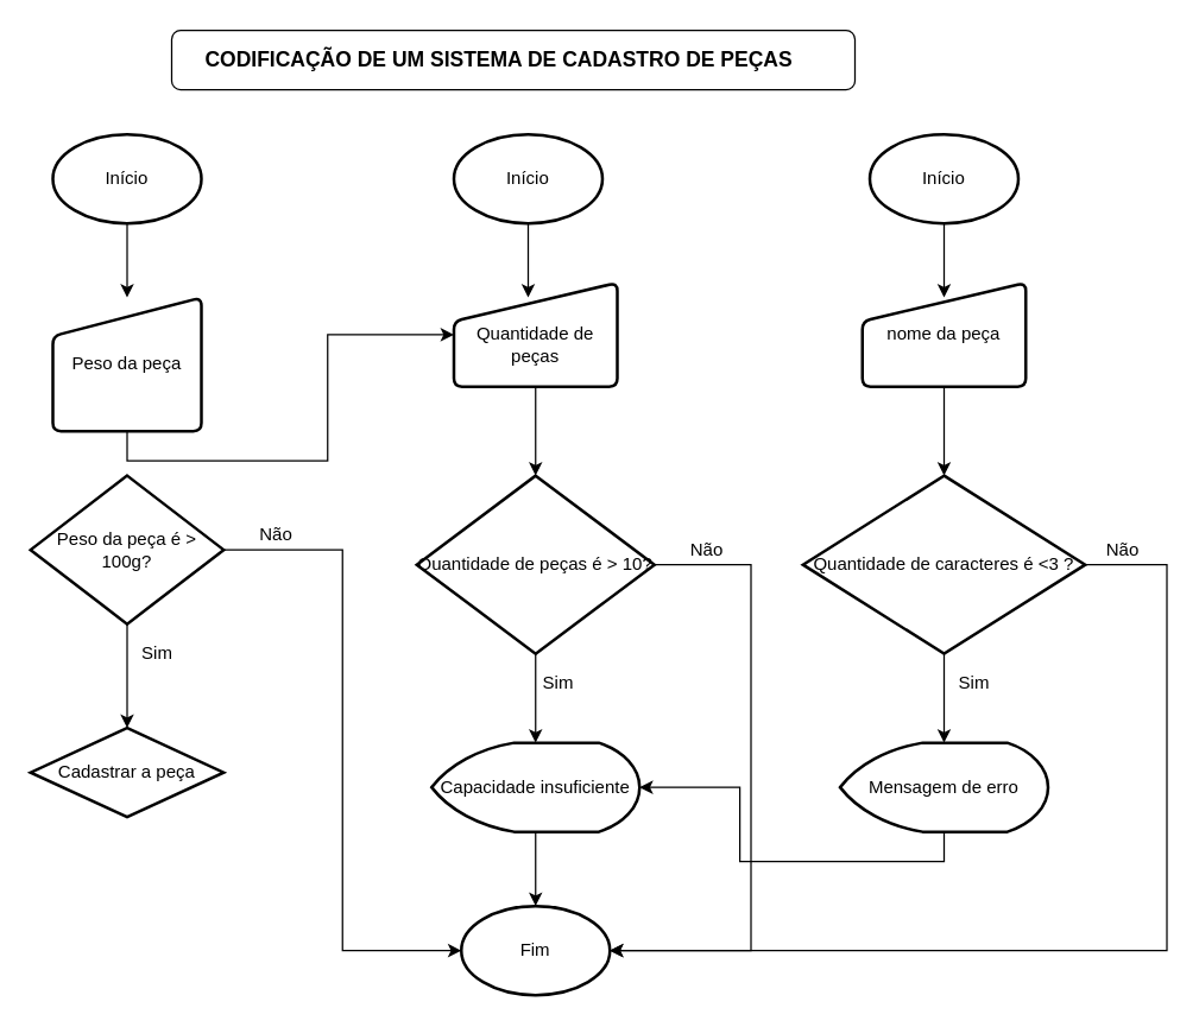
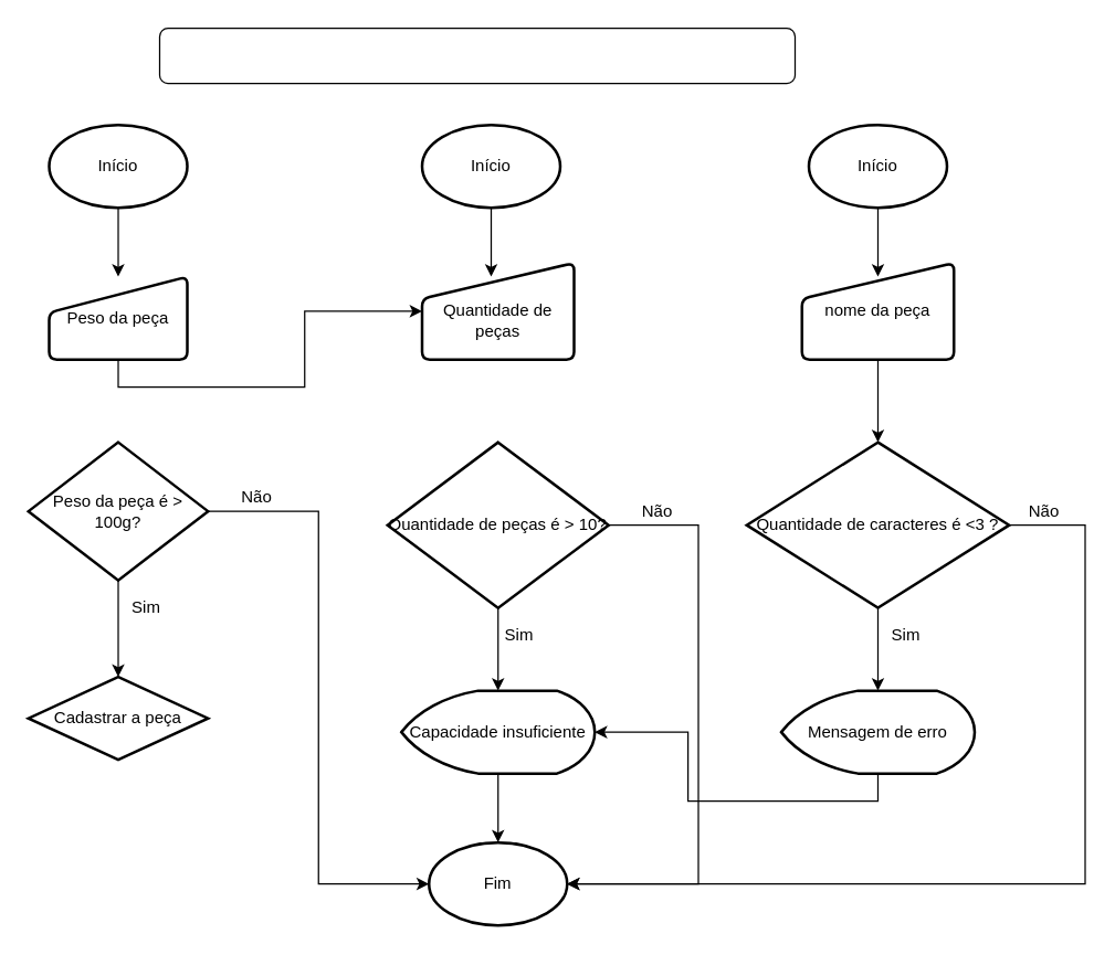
- <mxCell id="3" value="&lt;b&gt;&lt;font style=&quot;font-size: 14px&quot;&gt;CODIFICAÇÃO DE UM SISTEMA DE CADASTRO DE PEÇAS&lt;/font&gt;&lt;/b&gt;" style="text;html=1;align=center;verticalAlign=middle;resizable=0;points=[];autosize=1;strokeColor=none;" vertex="1" parent="1"><mxGeometry x="135" y="30" width="400" height="20" as="geometry" /></mxCell>
- <mxCell id="7" value="Peso da peça" style="html=1;strokeWidth=2;shape=manualInput;whiteSpace=wrap;rounded=1;size=26;arcSize=11;" vertex="1" parent="1"><mxGeometry x="35" y="200" width="100" height="90" as="geometry" /></mxCell>
+ <mxCell id="7" value="Peso da peça" style="html=1;strokeWidth=2;shape=manualInput;whiteSpace=wrap;rounded=1;size=26;arcSize=11;" vertex="1" parent="1"><mxGeometry x="35" y="200" width="100" height="60" as="geometry" /></mxCell>
- <mxCell id="15" style="edgeStyle=orthogonalEdgeStyle;rounded=0;orthogonalLoop=1;jettySize=auto;html=1;exitX=0.5;exitY=1;exitDx=0;exitDy=0;entryX=0.5;entryY=0;entryDx=0;entryDy=0;entryPerimeter=0;" edge="1" parent="1" source="16" target="19"><mxGeometry relative="1" as="geometry"><mxPoint x="360" y="310" as="targetPoint" /></mxGeometry></mxCell>
